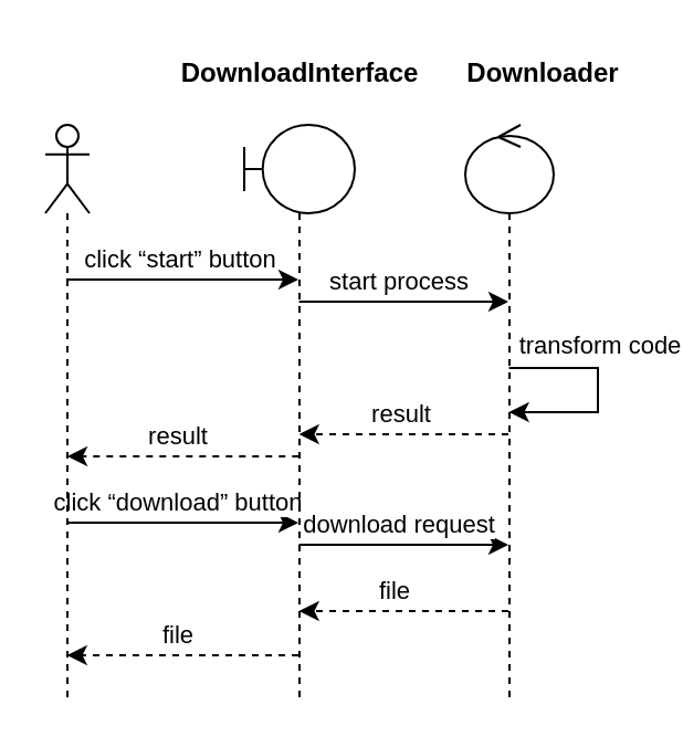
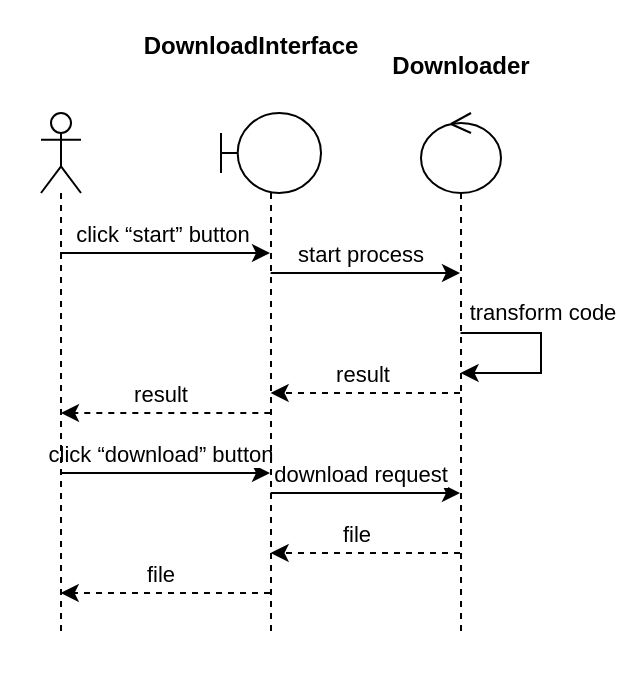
- <mxCell id="21" value="DownloadInterface" style="text;align=center;fontStyle=1;verticalAlign=middle;spacingLeft=3;spacingRight=3;strokeColor=none;rotatable=0;points=[[0,0.5],[1,0.5]];portConstraint=eastwest;html=1;" vertex="1" parent="1"><mxGeometry x="95" y="20" width="80" height="26" as="geometry" /></mxCell>
+ <mxCell id="21" value="DownloadInterface" style="text;align=center;fontStyle=1;verticalAlign=middle;spacingLeft=3;spacingRight=3;strokeColor=none;rotatable=0;points=[[0,0.5],[1,0.5]];portConstraint=eastwest;html=1;" vertex="1" parent="1"><mxGeometry x="85" y="10" width="80" height="26" as="geometry" /></mxCell>
- <mxCell id="22" value="Downloader" style="text;align=center;fontStyle=1;verticalAlign=middle;spacingLeft=3;spacingRight=3;strokeColor=none;rotatable=0;points=[[0,0.5],[1,0.5]];portConstraint=eastwest;html=1;" vertex="1" parent="1"><mxGeometry x="205" y="20" width="80" height="26" as="geometry" /></mxCell>
+ <mxCell id="22" value="Downloader" style="text;align=center;fontStyle=1;verticalAlign=middle;spacingLeft=3;spacingRight=3;strokeColor=none;rotatable=0;points=[[0,0.5],[1,0.5]];portConstraint=eastwest;html=1;" vertex="1" parent="1"><mxGeometry x="190" y="20" width="80" height="26" as="geometry" /></mxCell>
